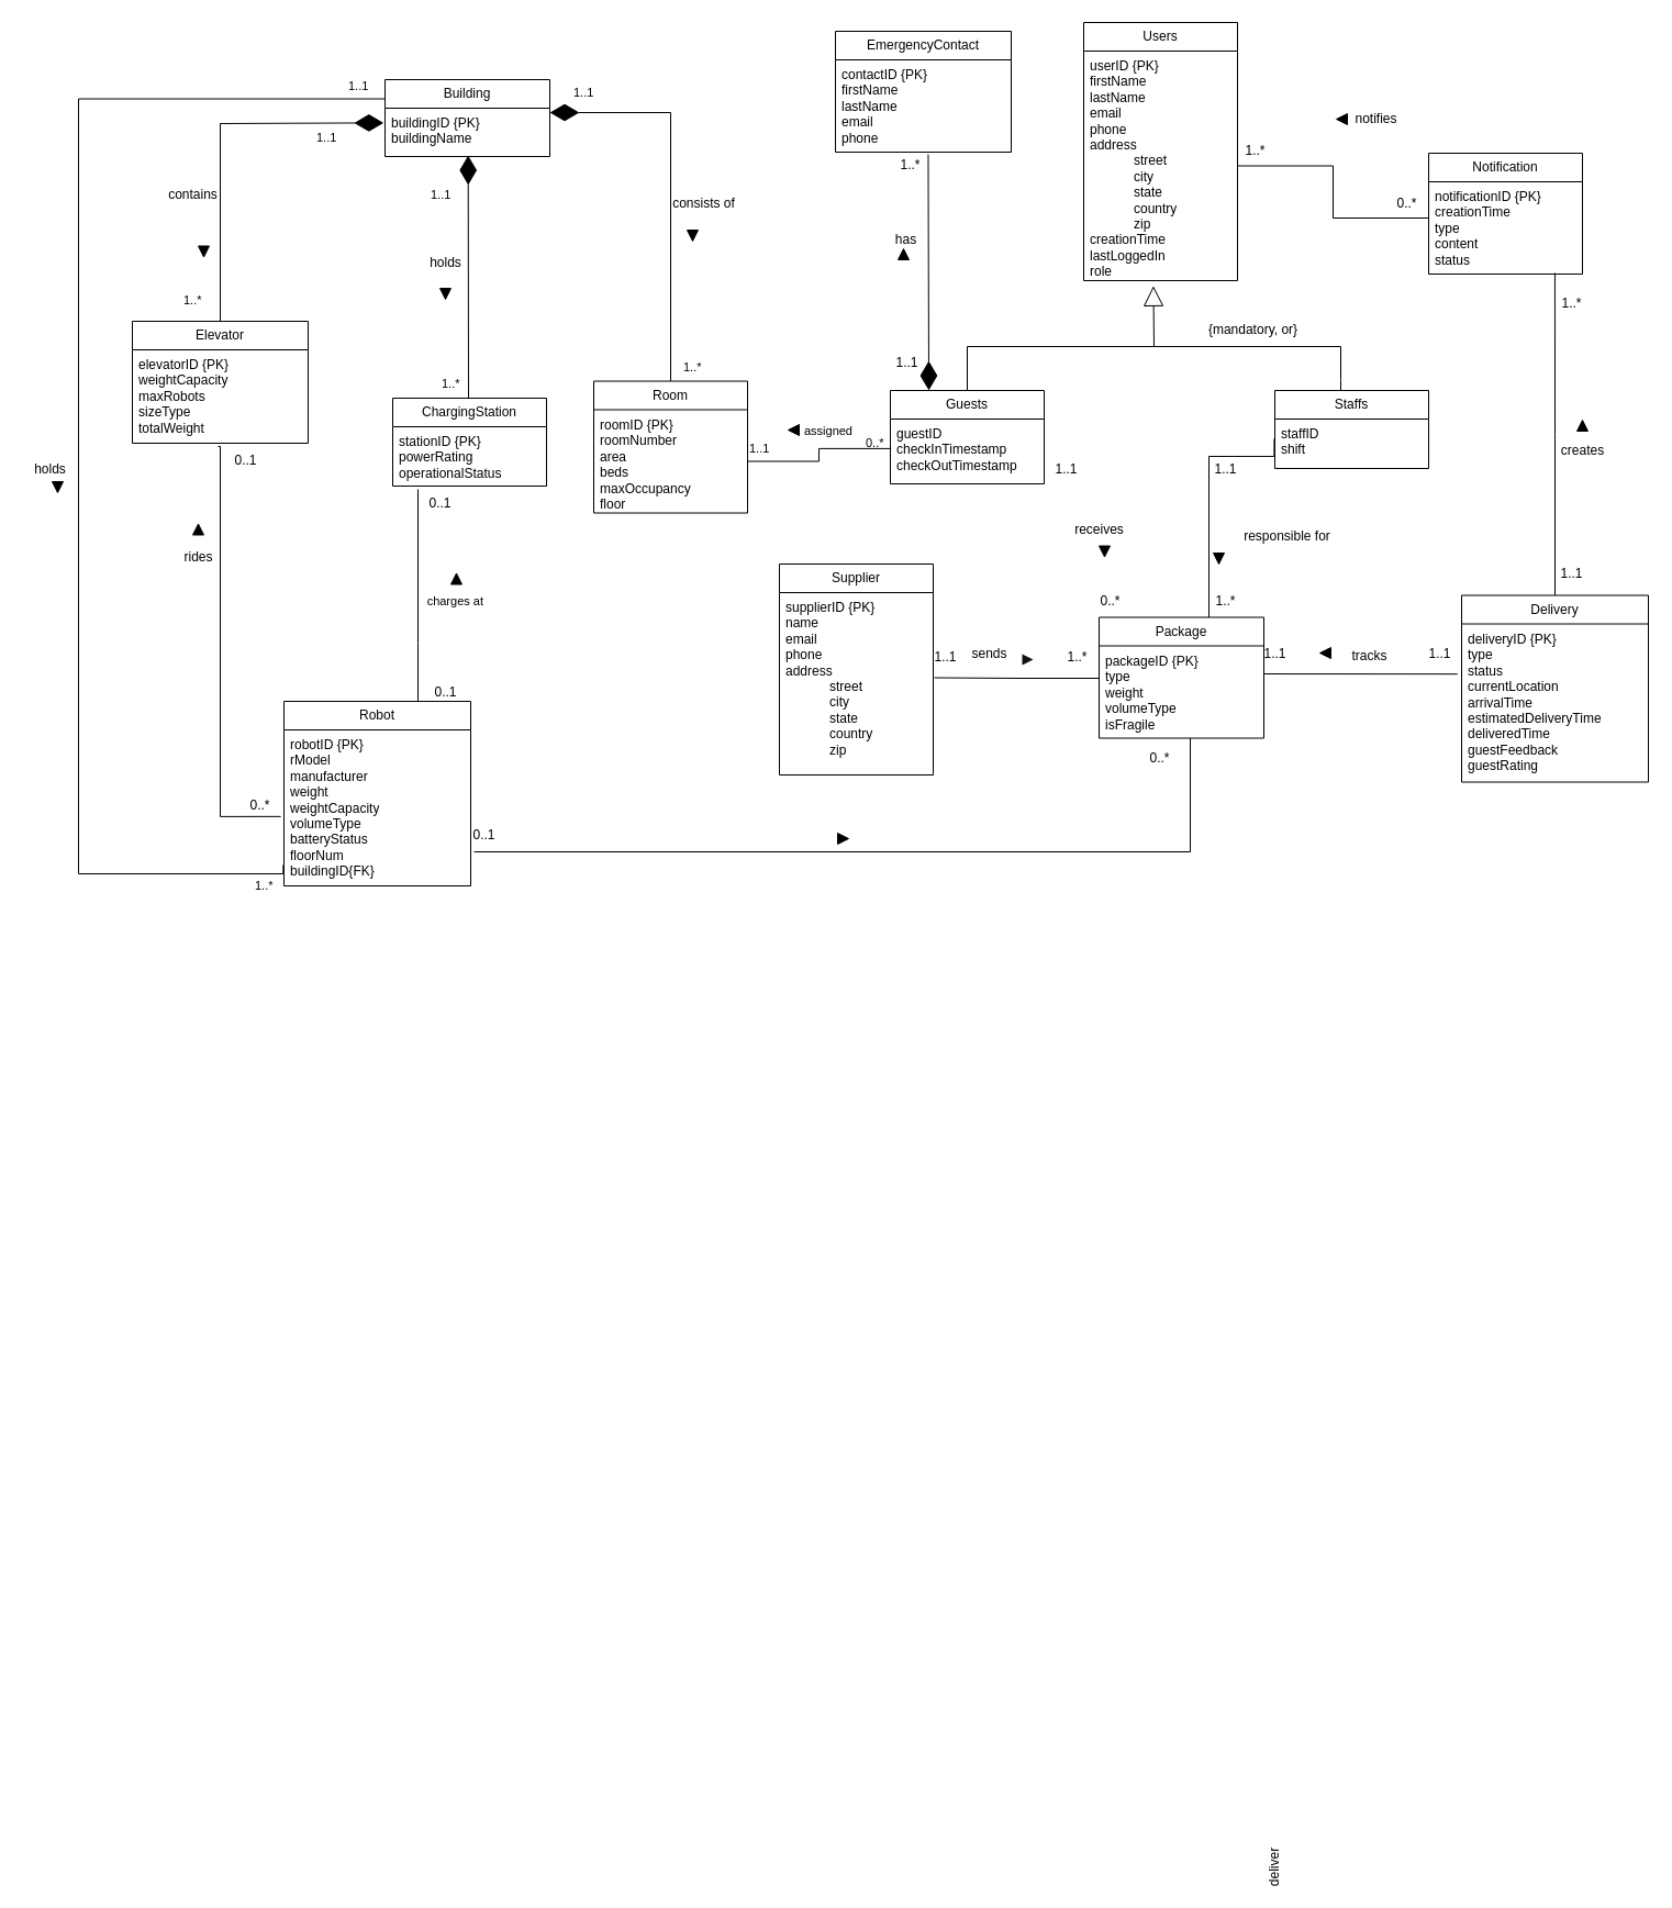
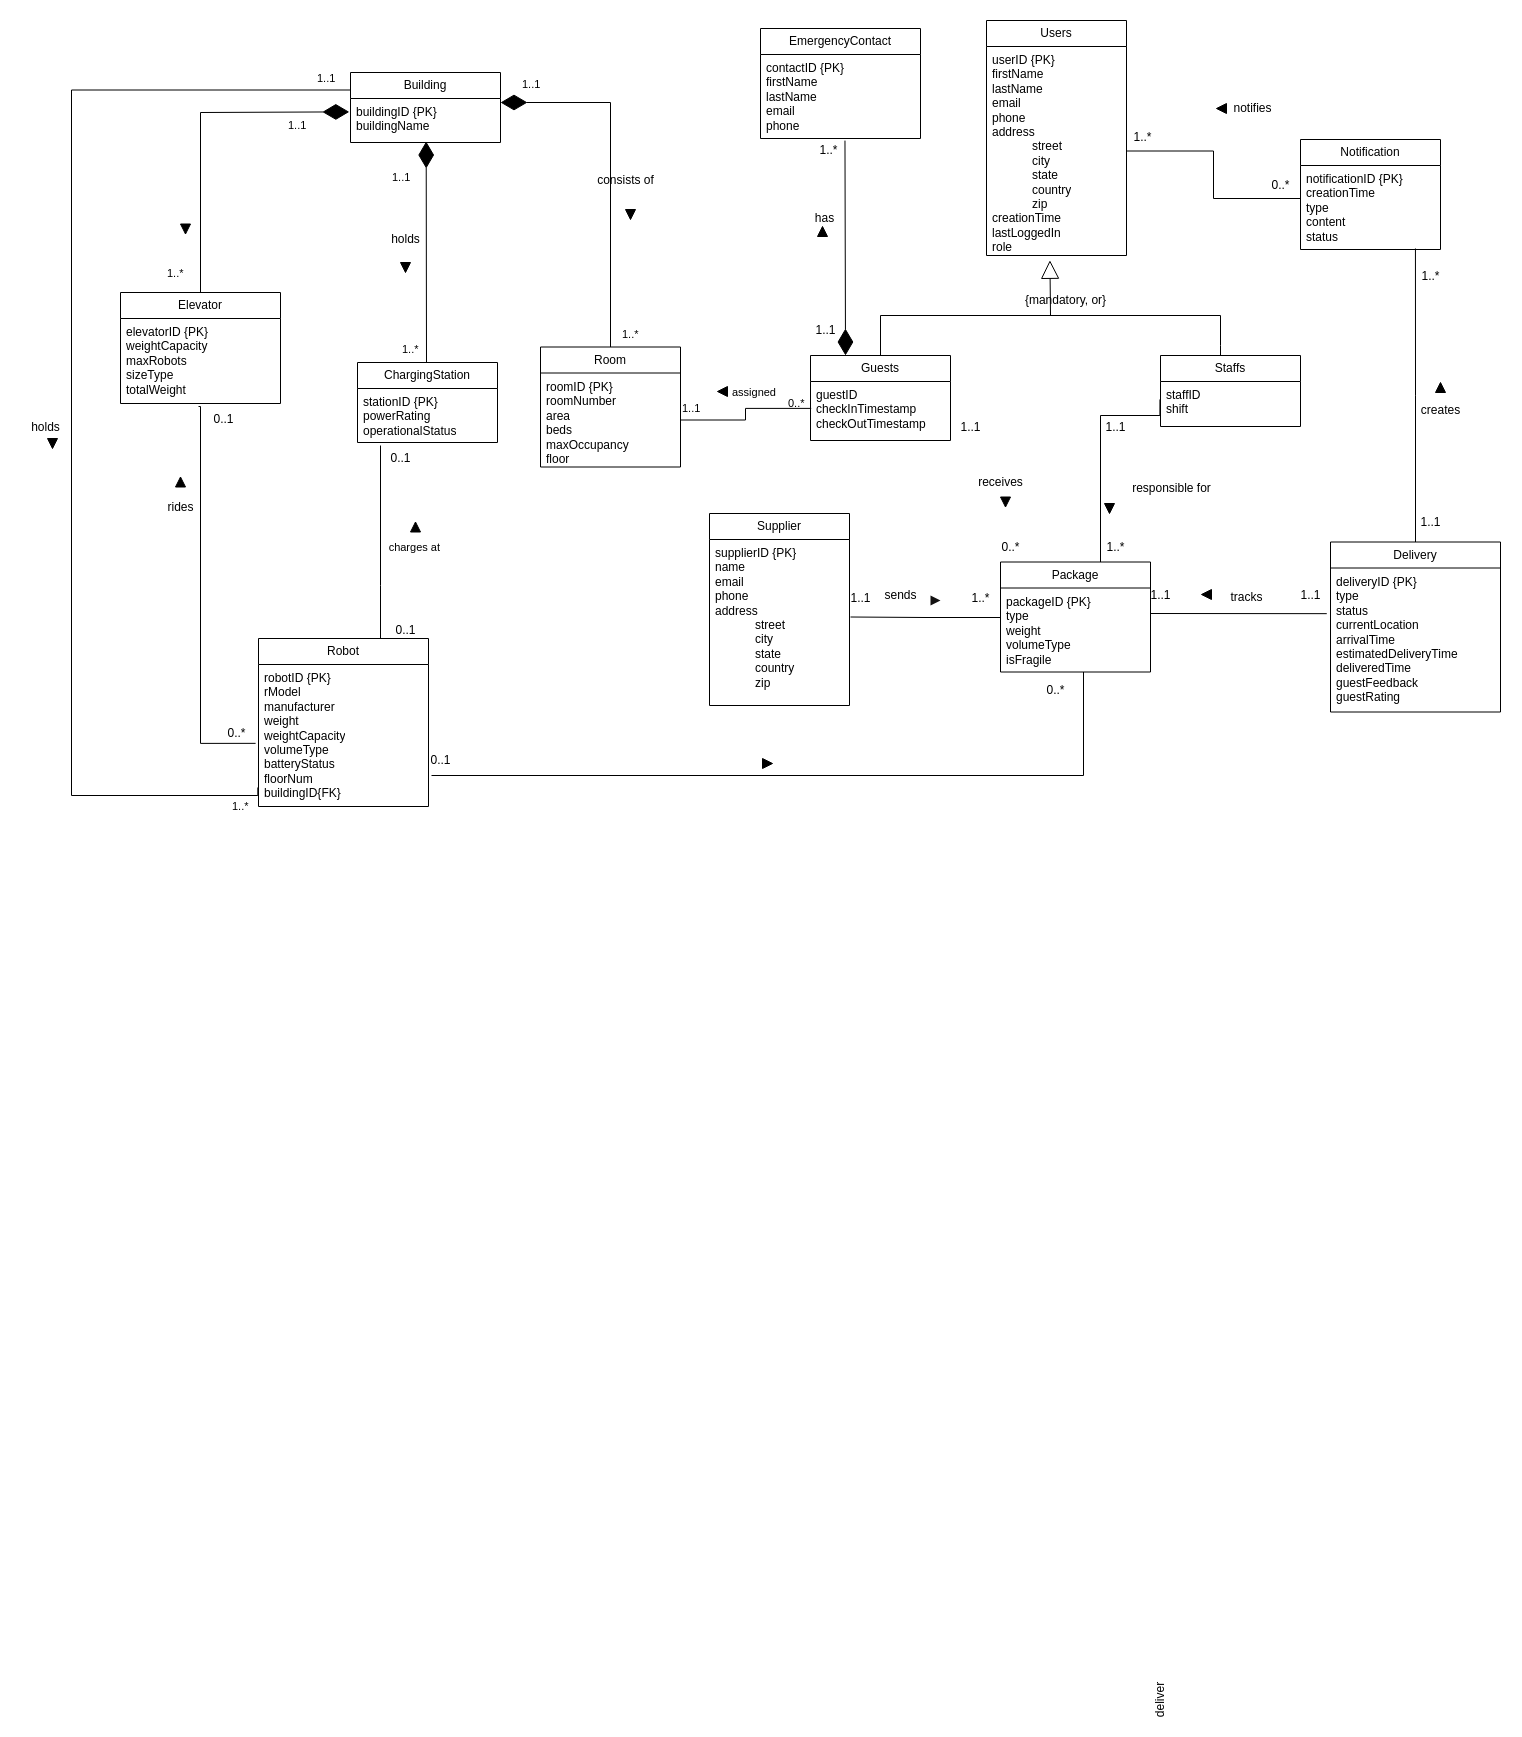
- <mxCell id="46" value="contains" style="text;html=1;align=center;verticalAlign=middle;resizable=0;points=[];autosize=1;strokeColor=none;fillColor=none;" vertex="1" parent="1"><mxGeometry x="140" y="162" width="70" height="30" as="geometry" /></mxCell>
- <mxCell id="61" value="consists of" style="text;html=1;align=center;verticalAlign=middle;resizable=0;points=[];autosize=1;strokeColor=none;fillColor=none;" vertex="1" parent="1"><mxGeometry x="600" y="170" width="80" height="30" as="geometry" /></mxCell>
+ <mxCell id="61" value="consists of" style="text;html=1;align=center;verticalAlign=middle;resizable=0;points=[];autosize=1;strokeColor=none;fillColor=none;" vertex="1" parent="1"><mxGeometry x="585" y="165" width="80" height="30" as="geometry" /></mxCell>
- <mxCell id="10" value="{mandatory, or}" style="text;html=1;align=center;verticalAlign=middle;resizable=0;points=[];autosize=1;strokeColor=none;fillColor=none;" vertex="1" parent="1"><mxGeometry x="1090" y="285" width="100" height="30" as="geometry" /></mxCell>
+ <mxCell id="10" value="{mandatory, or}" style="text;html=1;align=center;verticalAlign=middle;resizable=0;points=[];autosize=1;strokeColor=none;fillColor=none;" vertex="1" parent="1"><mxGeometry x="1015" y="285" width="100" height="30" as="geometry" /></mxCell>
